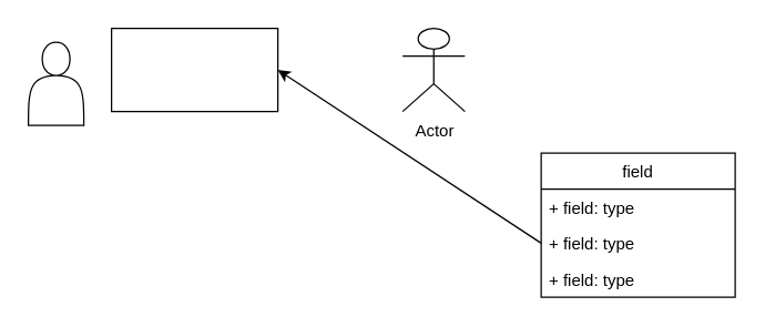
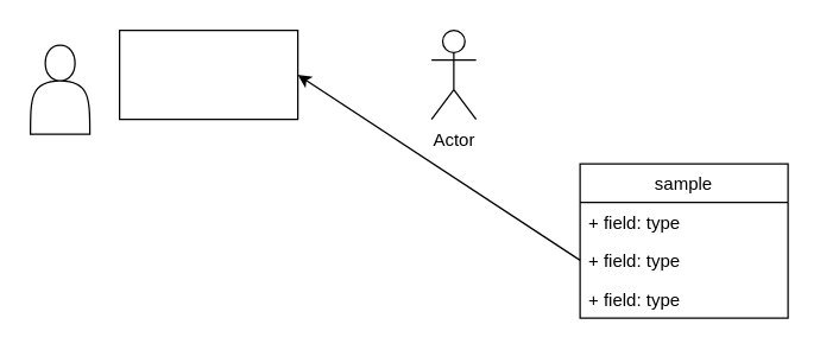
- <mxCell id="3" value="Actor" style="shape=umlActor;verticalLabelPosition=bottom;verticalAlign=top;html=1;outlineConnect=0;" vertex="1" parent="1"><mxGeometry x="290" y="20" width="45" height="60" as="geometry" /></mxCell>
+ <mxCell id="3" value="Actor" style="shape=umlActor;verticalLabelPosition=bottom;verticalAlign=top;html=1;outlineConnect=0;" vertex="1" parent="1"><mxGeometry x="290" y="20" width="30" height="60" as="geometry" /></mxCell>
- <mxCell id="5" value="field" style="swimlane;fontStyle=0;childLayout=stackLayout;horizontal=1;startSize=26;fillColor=none;horizontalStack=0;resizeParent=1;resizeParentMax=0;resizeLast=0;collapsible=1;marginBottom=0;" vertex="1" parent="1"><mxGeometry x="390" y="110" width="140" height="104" as="geometry" /></mxCell>
+ <mxCell id="5" value="sample" style="swimlane;fontStyle=0;childLayout=stackLayout;horizontal=1;startSize=26;fillColor=none;horizontalStack=0;resizeParent=1;resizeParentMax=0;resizeLast=0;collapsible=1;marginBottom=0;" vertex="1" parent="1"><mxGeometry x="390" y="110" width="140" height="104" as="geometry" /></mxCell>
